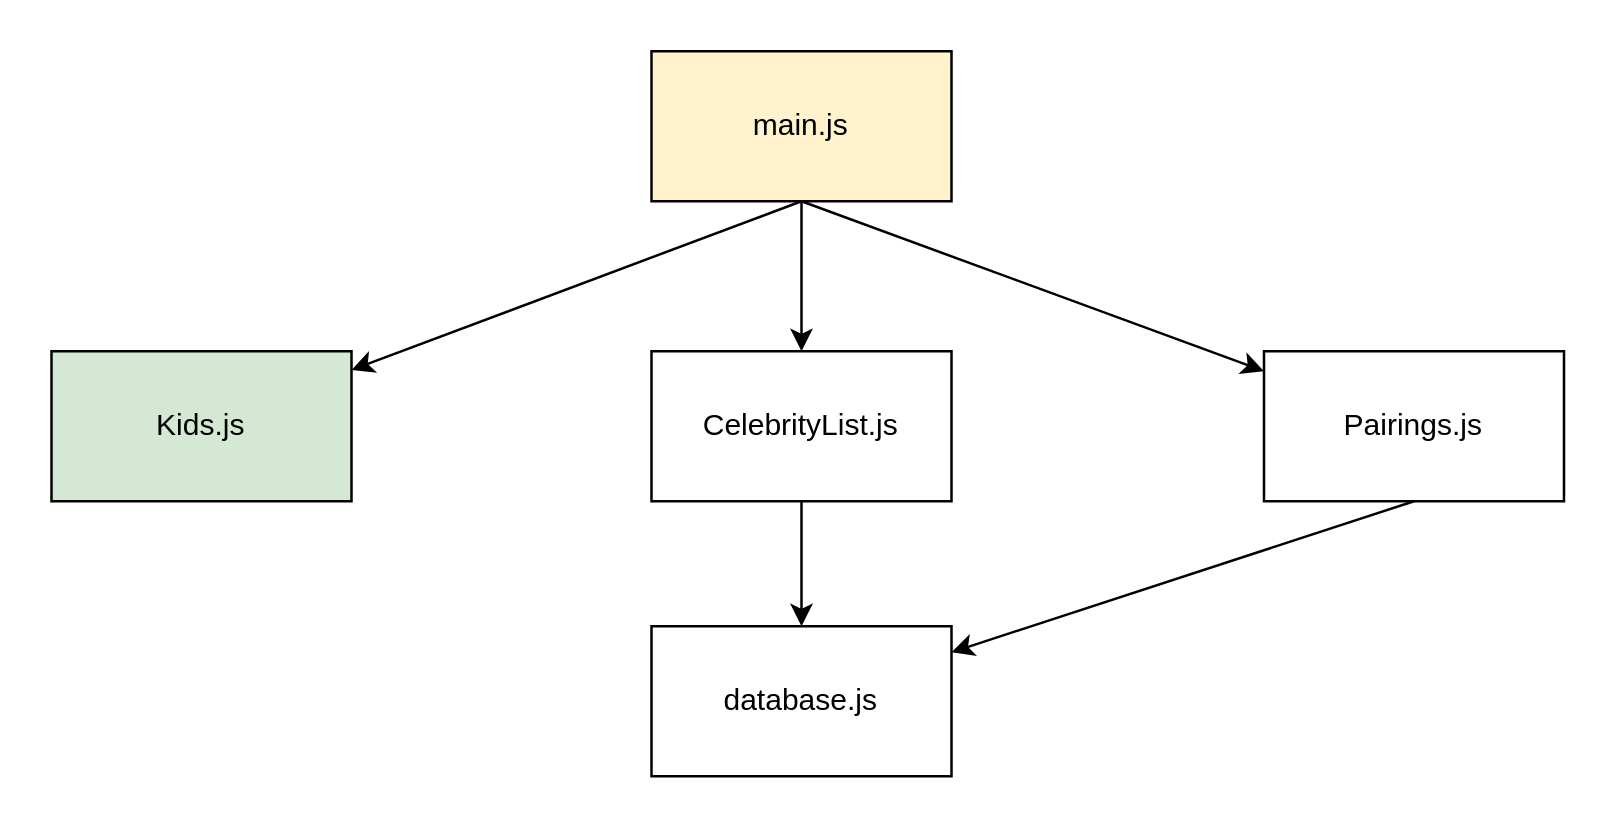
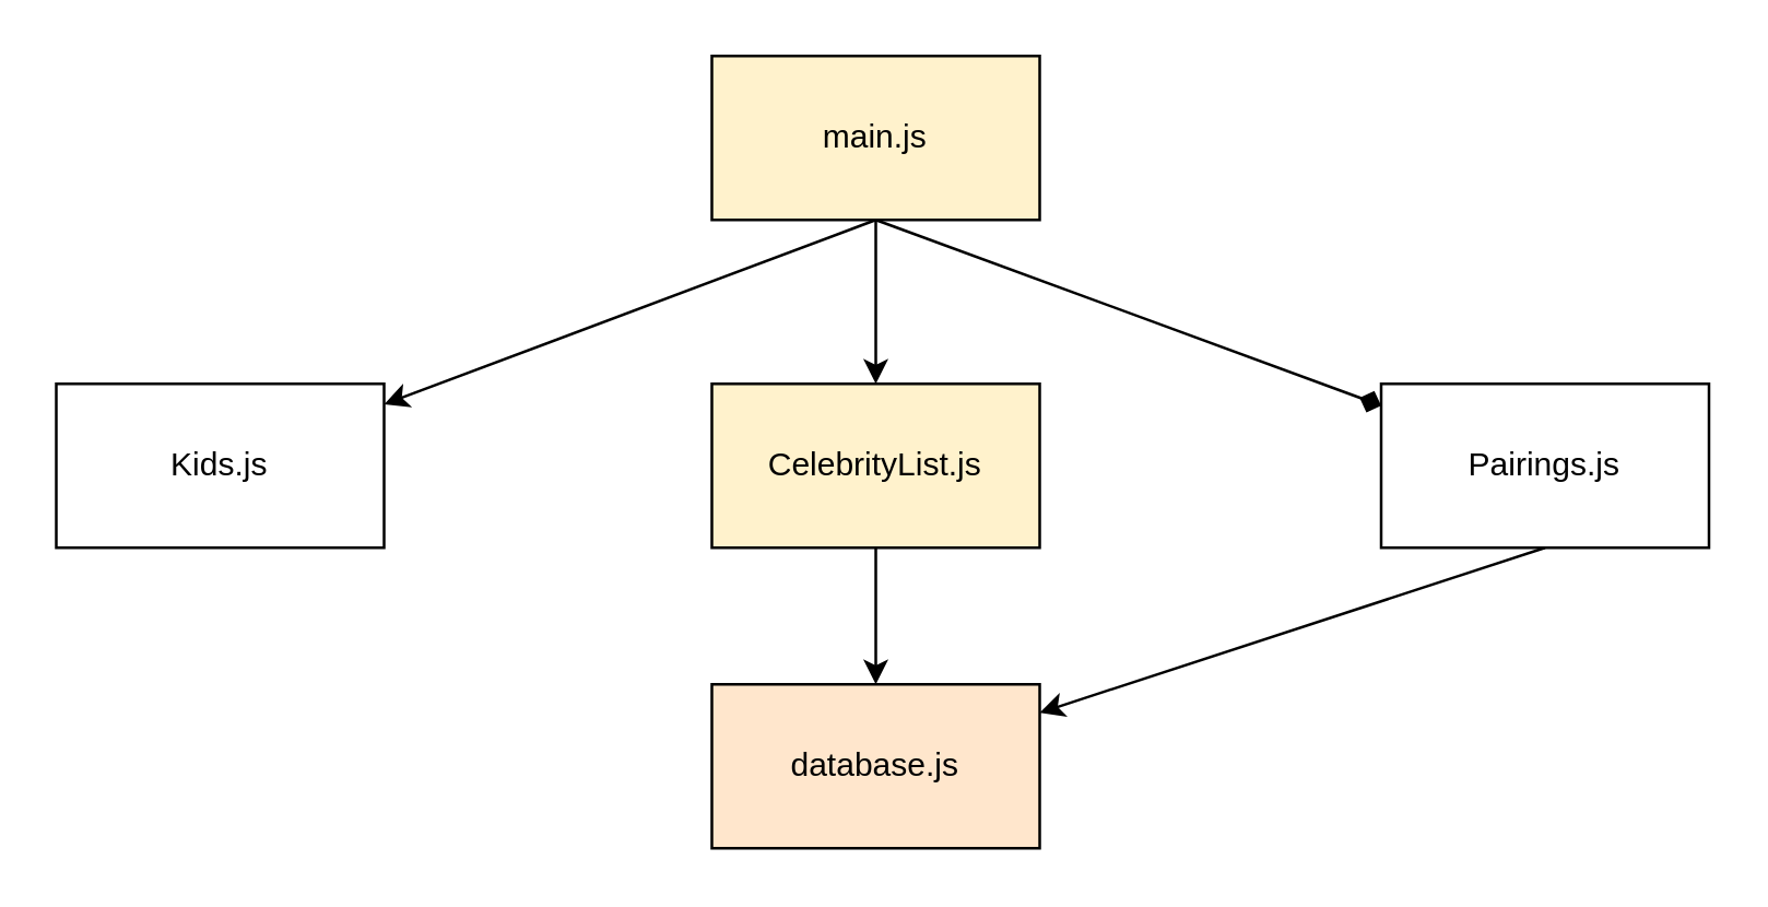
- <mxCell id="7" style="edgeStyle=none;html=1;exitX=0.5;exitY=1;exitDx=0;exitDy=0;" parent="1" source="9" target="11" edge="1"><mxGeometry relative="1" as="geometry" /></mxCell>
+ <mxCell id="7" style="edgeStyle=none;html=1;exitX=0.5;exitY=1;exitDx=0;exitDy=0;endArrow=diamond;" parent="1" source="9" target="11" edge="1"><mxGeometry relative="1" as="geometry" /></mxCell>
- <mxCell id="2" value="Kids.js" style="rounded=0;whiteSpace=wrap;html=1;fillColor=#d5e8d4;" parent="1" vertex="1"><mxGeometry x="20" y="140" width="120" height="60" as="geometry" /></mxCell>
+ <mxCell id="2" value="Kids.js" style="rounded=0;whiteSpace=wrap;html=1;" parent="1" vertex="1"><mxGeometry x="20" y="140" width="120" height="60" as="geometry" /></mxCell>
- <mxCell id="4" value="CelebrityList.js" style="rounded=0;whiteSpace=wrap;html=1;" parent="1" vertex="1"><mxGeometry x="260" y="140" width="120" height="60" as="geometry" /></mxCell>
+ <mxCell id="4" value="CelebrityList.js" style="rounded=0;whiteSpace=wrap;html=1;fillColor=#fff2cc;" parent="1" vertex="1"><mxGeometry x="260" y="140" width="120" height="60" as="geometry" /></mxCell>
- <mxCell id="5" value="database.js" style="rounded=0;whiteSpace=wrap;html=1;" parent="1" vertex="1"><mxGeometry x="260" y="250" width="120" height="60" as="geometry" /></mxCell>
+ <mxCell id="5" value="database.js" style="rounded=0;whiteSpace=wrap;html=1;fillColor=#ffe6cc;" parent="1" vertex="1"><mxGeometry x="260" y="250" width="120" height="60" as="geometry" /></mxCell>
